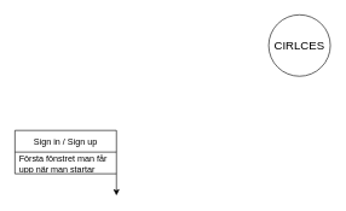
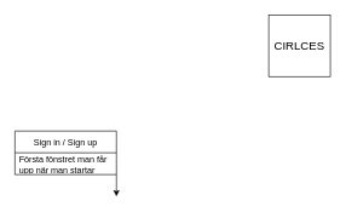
- <mxCell id="2" value="CIRLCES" style="ellipse;whiteSpace=wrap;html=1;aspect=fixed;rounded=0;fontSize=16;strokeColor=#000000;fillColor=#FFFFFF;" vertex="1" parent="1"><mxGeometry x="370" y="20" width="85" height="85" as="geometry" /></mxCell>
+ <mxCell id="2" value="CIRLCES" style="whiteSpace=wrap;html=1;aspect=fixed;fontSize=16;strokeColor=#000000;fillColor=#FFFFFF;rounded=0;" vertex="1" parent="1"><mxGeometry x="370" y="20" width="85" height="85" as="geometry" /></mxCell>
